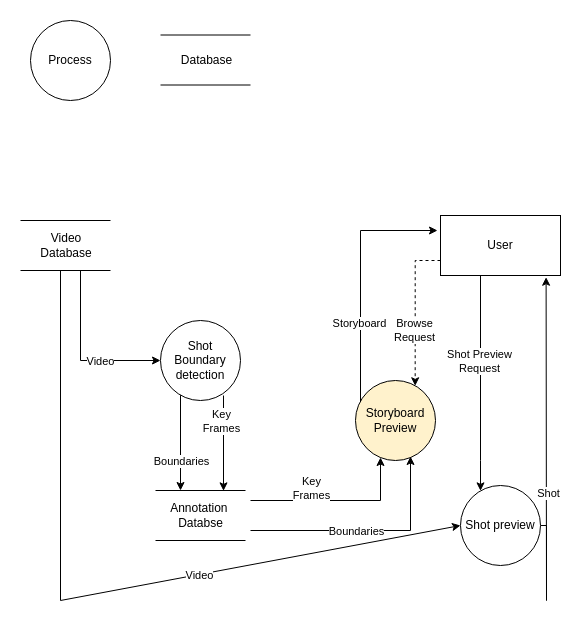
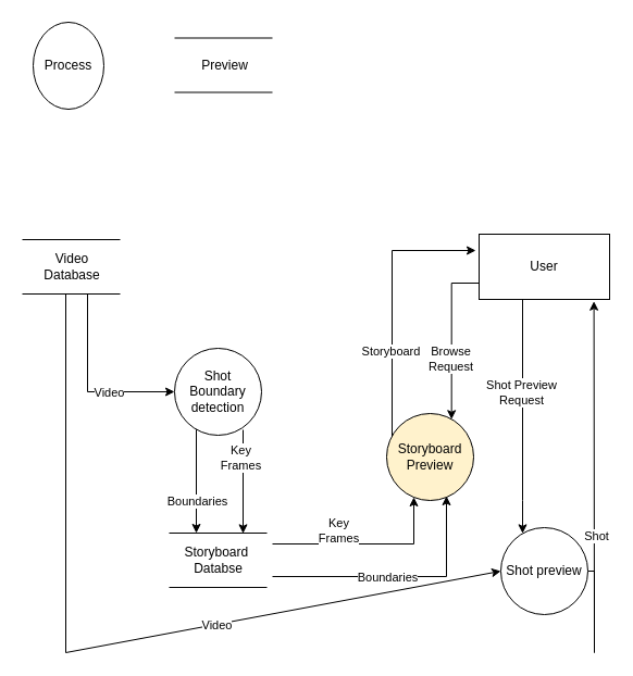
- <mxCell id="2" value="Process" style="ellipse;whiteSpace=wrap;html=1;aspect=fixed;" vertex="1" parent="1"><mxGeometry x="30" y="20" width="80" height="80" as="geometry" /></mxCell>
+ <mxCell id="2" value="Process" style="ellipse;whiteSpace=wrap;html=1;aspect=fixed;" vertex="1" parent="1"><mxGeometry x="30" y="20" width="65" height="80" as="geometry" /></mxCell>
- <mxCell id="35" value="Database" style="text;html=1;align=center;verticalAlign=middle;resizable=0;points=[];autosize=1;strokeColor=none;fillColor=none;" vertex="1" parent="1"><mxGeometry x="171" y="50" width="70" height="20" as="geometry" /></mxCell>
+ <mxCell id="35" value="Preview" style="text;html=1;align=center;verticalAlign=middle;resizable=0;points=[];autosize=1;strokeColor=none;fillColor=none;" vertex="1" parent="1"><mxGeometry x="171" y="50" width="70" height="20" as="geometry" /></mxCell>
- <mxCell id="12" style="edgeStyle=orthogonalEdgeStyle;rounded=0;orthogonalLoop=1;jettySize=auto;html=1;entryX=0.746;entryY=0.066;entryDx=0;entryDy=0;entryPerimeter=0;dashed=1;" edge="1" parent="1" source="16" target="20"><mxGeometry relative="1" as="geometry"><Array as="points"><mxPoint x="415" y="260" /></Array></mxGeometry></mxCell>
+ <mxCell id="12" style="edgeStyle=orthogonalEdgeStyle;rounded=0;orthogonalLoop=1;jettySize=auto;html=1;entryX=0.746;entryY=0.066;entryDx=0;entryDy=0;entryPerimeter=0;" edge="1" parent="1" source="16" target="20"><mxGeometry relative="1" as="geometry"><Array as="points"><mxPoint x="415" y="260" /></Array></mxGeometry></mxCell>
- <mxCell id="17" value="Annotation&amp;nbsp;&lt;br&gt;Databse" style="text;html=1;align=center;verticalAlign=middle;resizable=0;points=[];autosize=1;strokeColor=none;fillColor=none;" vertex="1" parent="1"><mxGeometry x="160" y="500" width="80" height="30" as="geometry" /></mxCell>
+ <mxCell id="17" value="Storyboard&amp;nbsp;&lt;br&gt;Databse" style="text;html=1;align=center;verticalAlign=middle;resizable=0;points=[];autosize=1;strokeColor=none;fillColor=none;" vertex="1" parent="1"><mxGeometry x="160" y="500" width="80" height="30" as="geometry" /></mxCell>
